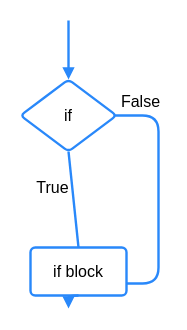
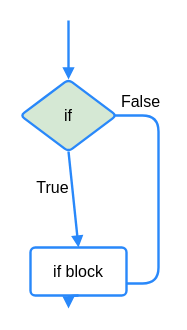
- <mxCell id="4" value="if" style="html=1;whiteSpace=wrap;rhombus;fontSize=16;fontColor=#000000;spacing=5;strokeColor=#2988fa;strokeOpacity=100;rounded=1;absoluteArcSize=1;arcSize=9.6;fillColor=#ffffff;strokeWidth=2.4;" parent="1" vertex="1"><mxGeometry x="20" y="79" width="96" height="72" as="geometry" /></mxCell>
+ <mxCell id="4" value="if" style="html=1;whiteSpace=wrap;rhombus;fontSize=16;fontColor=#000000;spacing=5;strokeColor=#2988fa;strokeOpacity=100;rounded=1;absoluteArcSize=1;arcSize=9.6;fillColor=#d5e8d4;strokeWidth=2.4;" parent="1" vertex="1"><mxGeometry x="20" y="79" width="96" height="72" as="geometry" /></mxCell>
- <mxCell id="6" value="" style="html=1;jettySize=18;fontSize=16;strokeColor=#2988fa;strokeOpacity=100;strokeWidth=2.4;rounded=1;arcSize=32;startArrow=none;endArrow=none;endFill=1;exitX=0.5;exitY=0.992;exitPerimeter=1;entryX=0.5;entryY=-0.025;entryPerimeter=1;fontColor=#000000;" parent="1" source="4" target="5" edge="1"><mxGeometry width="100" height="100" relative="1" as="geometry" /></mxCell>
+ <mxCell id="6" value="" style="html=1;jettySize=18;fontSize=16;strokeColor=#2988fa;strokeOpacity=100;strokeWidth=2.4;rounded=1;arcSize=32;startArrow=none;endArrow=block;endFill=1;exitX=0.5;exitY=0.992;exitPerimeter=1;entryX=0.5;entryY=-0.025;entryPerimeter=1;fontColor=#000000;" parent="1" source="4" target="5" edge="1"><mxGeometry width="100" height="100" relative="1" as="geometry" /></mxCell>
